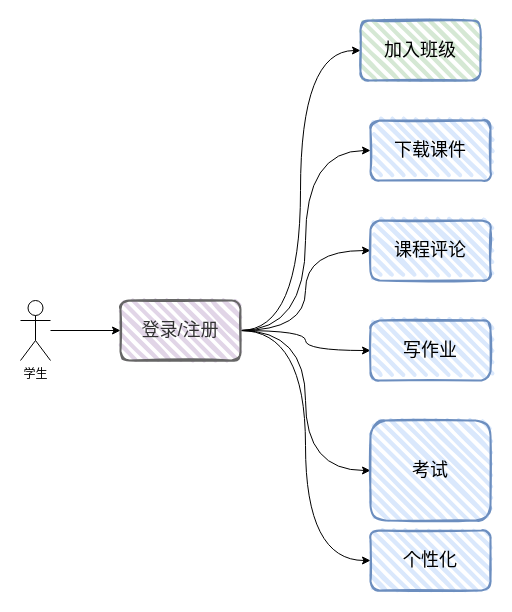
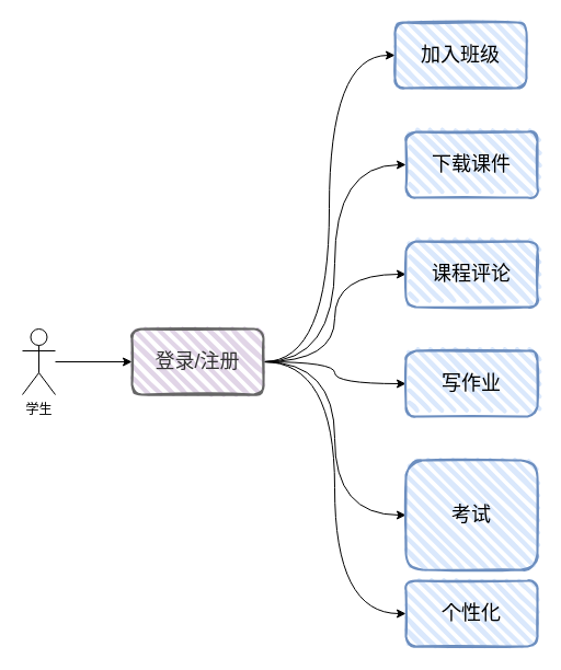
- <mxCell id="15" value="&lt;span style=&quot;font-size: 18px;&quot;&gt;加入班级&lt;/span&gt;" style="rounded=1;whiteSpace=wrap;html=1;strokeWidth=2;fillWeight=4;hachureGap=8;hachureAngle=45;fillColor=#d5e8d4;sketch=1;strokeColor=#6c8ebf;" vertex="1" parent="1"><mxGeometry x="360" y="20" width="120" height="60" as="geometry" /></mxCell>
+ <mxCell id="15" value="&lt;span style=&quot;font-size: 18px;&quot;&gt;加入班级&lt;/span&gt;" style="rounded=1;whiteSpace=wrap;html=1;strokeWidth=2;fillWeight=4;hachureGap=8;hachureAngle=45;fillColor=#dae8fc;sketch=1;strokeColor=#6c8ebf;" vertex="1" parent="1"><mxGeometry x="360" y="20" width="120" height="60" as="geometry" /></mxCell>
